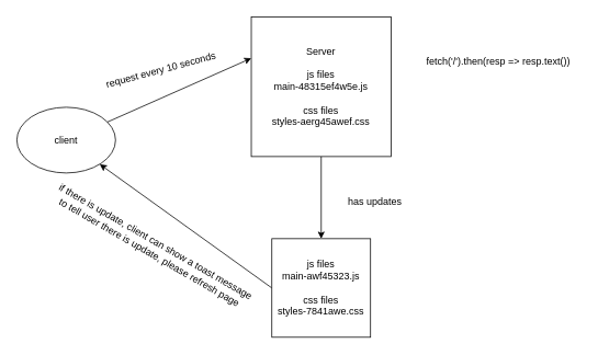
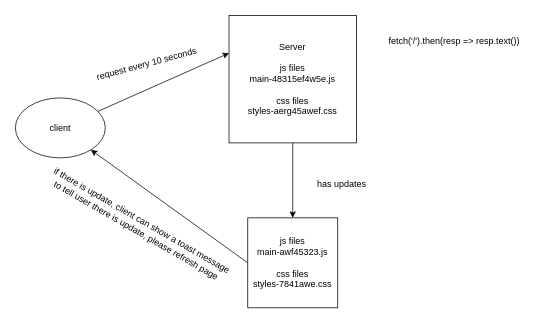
- <mxCell id="11" value="fetch('/').then(resp =&amp;gt; resp.text())" style="text;html=1;align=center;verticalAlign=middle;resizable=0;points=[];autosize=1;strokeColor=none;fillColor=none;" vertex="1" parent="1"><mxGeometry x="505" y="60" width="200" height="30" as="geometry" /></mxCell>
+ <mxCell id="11" value="fetch('/').then(resp =&amp;gt; resp.text())" style="text;html=1;align=center;verticalAlign=middle;resizable=0;points=[];autosize=1;strokeColor=none;fillColor=none;" vertex="1" parent="1"><mxGeometry x="505" y="40" width="200" height="30" as="geometry" /></mxCell>
